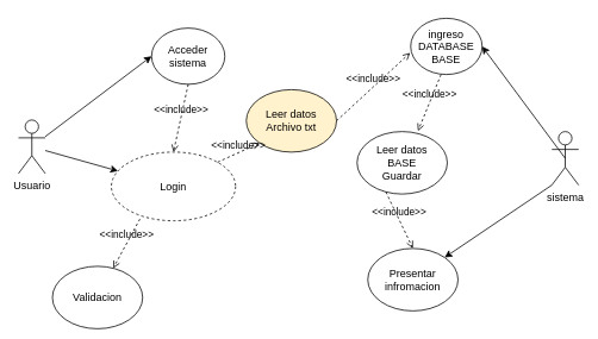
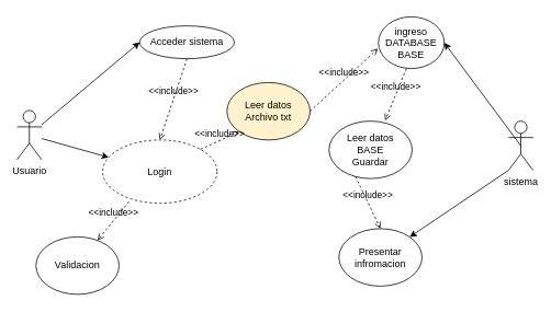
- <mxCell id="10" value="Acceder sistema" style="ellipse;whiteSpace=wrap;html=1;" parent="1" vertex="1"><mxGeometry x="169" y="31" width="82" height="63" as="geometry" /></mxCell>
+ <mxCell id="10" value="Acceder sistema" style="ellipse;whiteSpace=wrap;html=1;" parent="1" vertex="1"><mxGeometry x="169" y="31" width="115" height="40" as="geometry" /></mxCell>
- <mxCell id="16" value="Validacion" style="ellipse;whiteSpace=wrap;html=1;" vertex="1" parent="1"><mxGeometry x="58" y="298" width="101" height="70" as="geometry" /></mxCell>
+ <mxCell id="16" value="Validacion" style="ellipse;whiteSpace=wrap;html=1;" vertex="1" parent="1"><mxGeometry x="43" y="288" width="101" height="70" as="geometry" /></mxCell>
